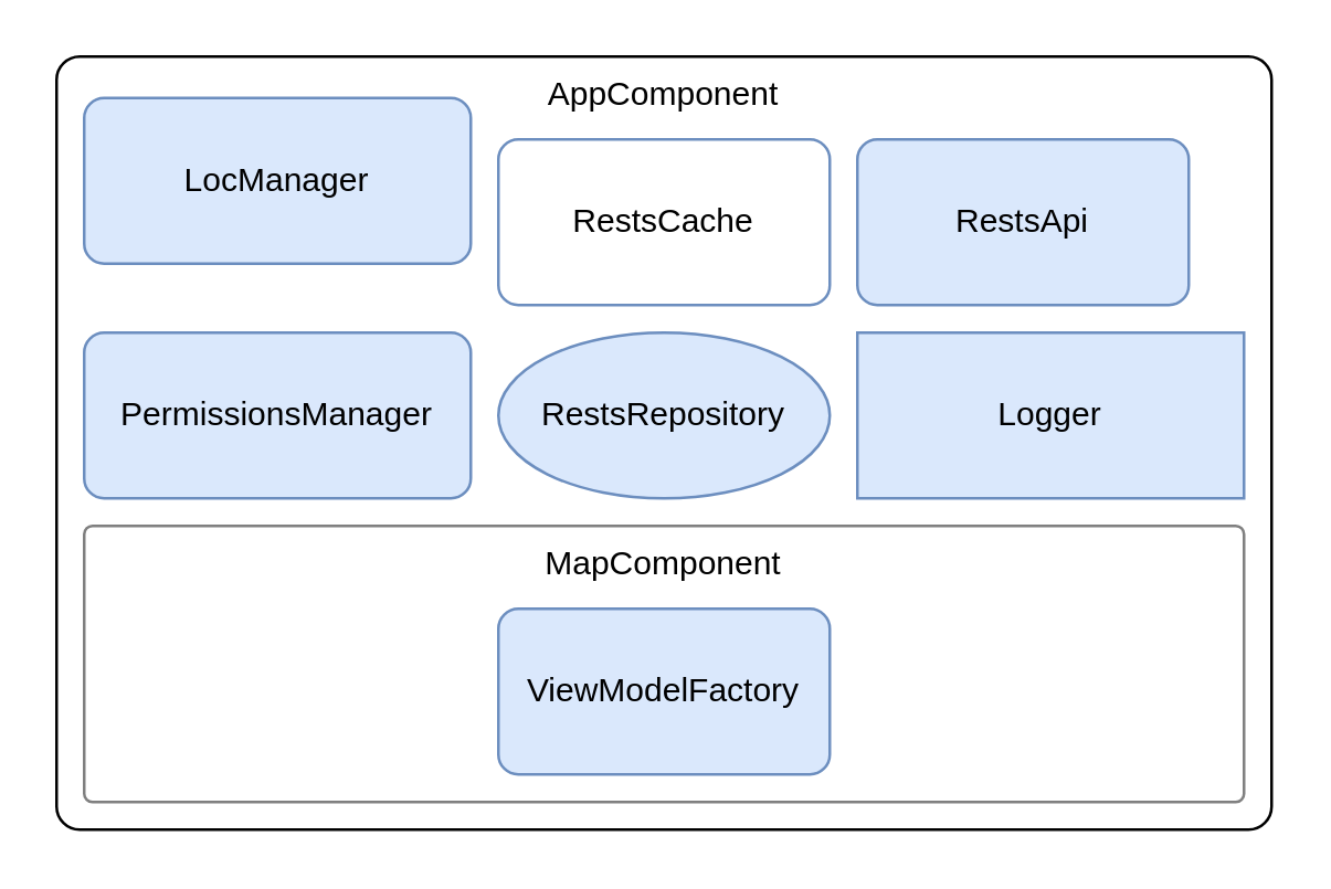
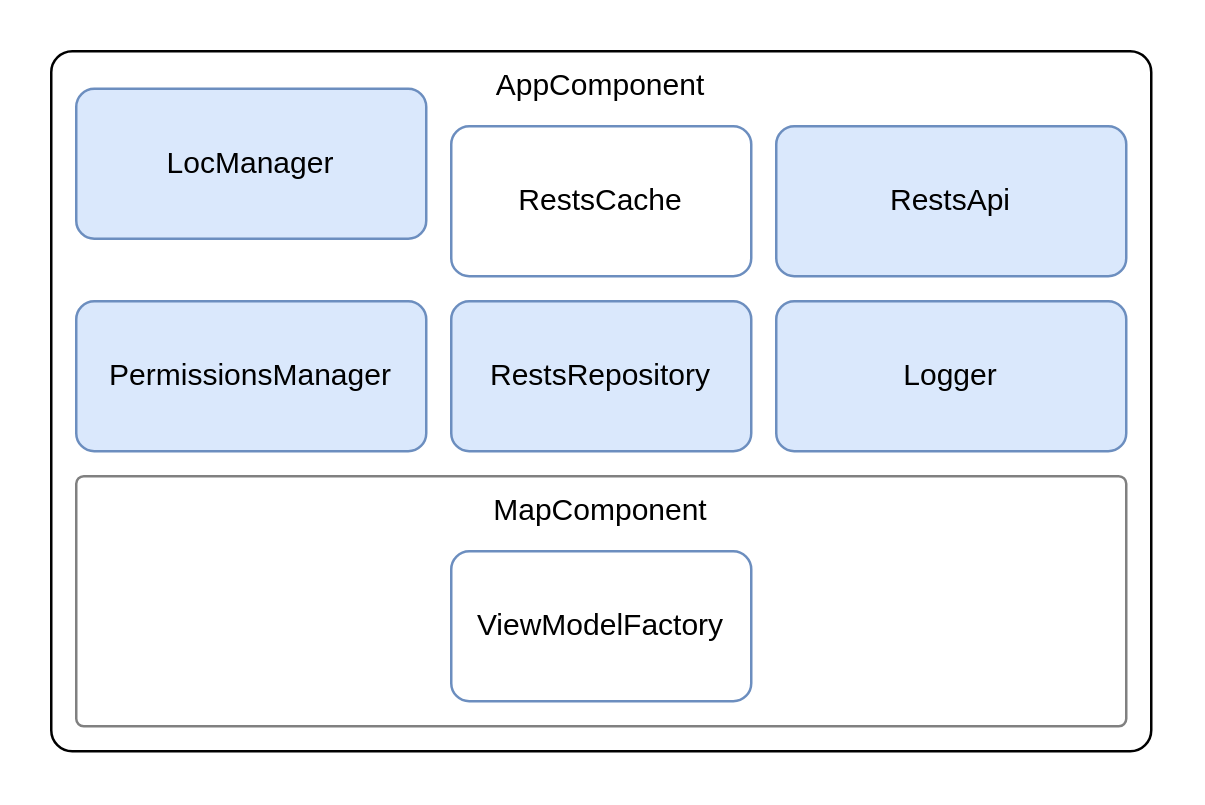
- <mxCell id="9" value="RestsApi" style="rounded=1;whiteSpace=wrap;html=1;fillColor=#dae8fc;strokeColor=#6c8ebf;arcSize=12;" vertex="1" parent="1"><mxGeometry x="310" y="50" width="120" height="60" as="geometry" /></mxCell>
+ <mxCell id="9" value="RestsApi" style="rounded=1;whiteSpace=wrap;html=1;fillColor=#dae8fc;strokeColor=#6c8ebf;arcSize=12;" vertex="1" parent="1"><mxGeometry x="310" y="50" width="140" height="60" as="geometry" /></mxCell>
- <mxCell id="5" value="RestsRepository" style="ellipse;whiteSpace=wrap;html=1;fillColor=#dae8fc;strokeColor=#6c8ebf;arcSize=12;" vertex="1" parent="1"><mxGeometry x="180" y="120" width="120" height="60" as="geometry" /></mxCell>
+ <mxCell id="5" value="RestsRepository" style="rounded=1;whiteSpace=wrap;html=1;fillColor=#dae8fc;strokeColor=#6c8ebf;arcSize=12;" vertex="1" parent="1"><mxGeometry x="180" y="120" width="120" height="60" as="geometry" /></mxCell>
- <mxCell id="10" value="Logger" style="whiteSpace=wrap;html=1;fillColor=#dae8fc;strokeColor=#6c8ebf;arcSize=12;rounded=0;" vertex="1" parent="1"><mxGeometry x="310" y="120" width="140" height="60" as="geometry" /></mxCell>
+ <mxCell id="10" value="Logger" style="rounded=1;whiteSpace=wrap;html=1;fillColor=#dae8fc;strokeColor=#6c8ebf;arcSize=12;" vertex="1" parent="1"><mxGeometry x="310" y="120" width="140" height="60" as="geometry" /></mxCell>
- <mxCell id="8" value="ViewModelFactory" style="rounded=1;whiteSpace=wrap;html=1;fillColor=#dae8fc;strokeColor=#6c8ebf;arcSize=12;" vertex="1" parent="1"><mxGeometry x="180" y="220" width="120" height="60" as="geometry" /></mxCell>
+ <mxCell id="8" value="ViewModelFactory" style="rounded=1;whiteSpace=wrap;html=1;fillColor=#ffffff;strokeColor=#6c8ebf;arcSize=12;" vertex="1" parent="1"><mxGeometry x="180" y="220" width="120" height="60" as="geometry" /></mxCell>
